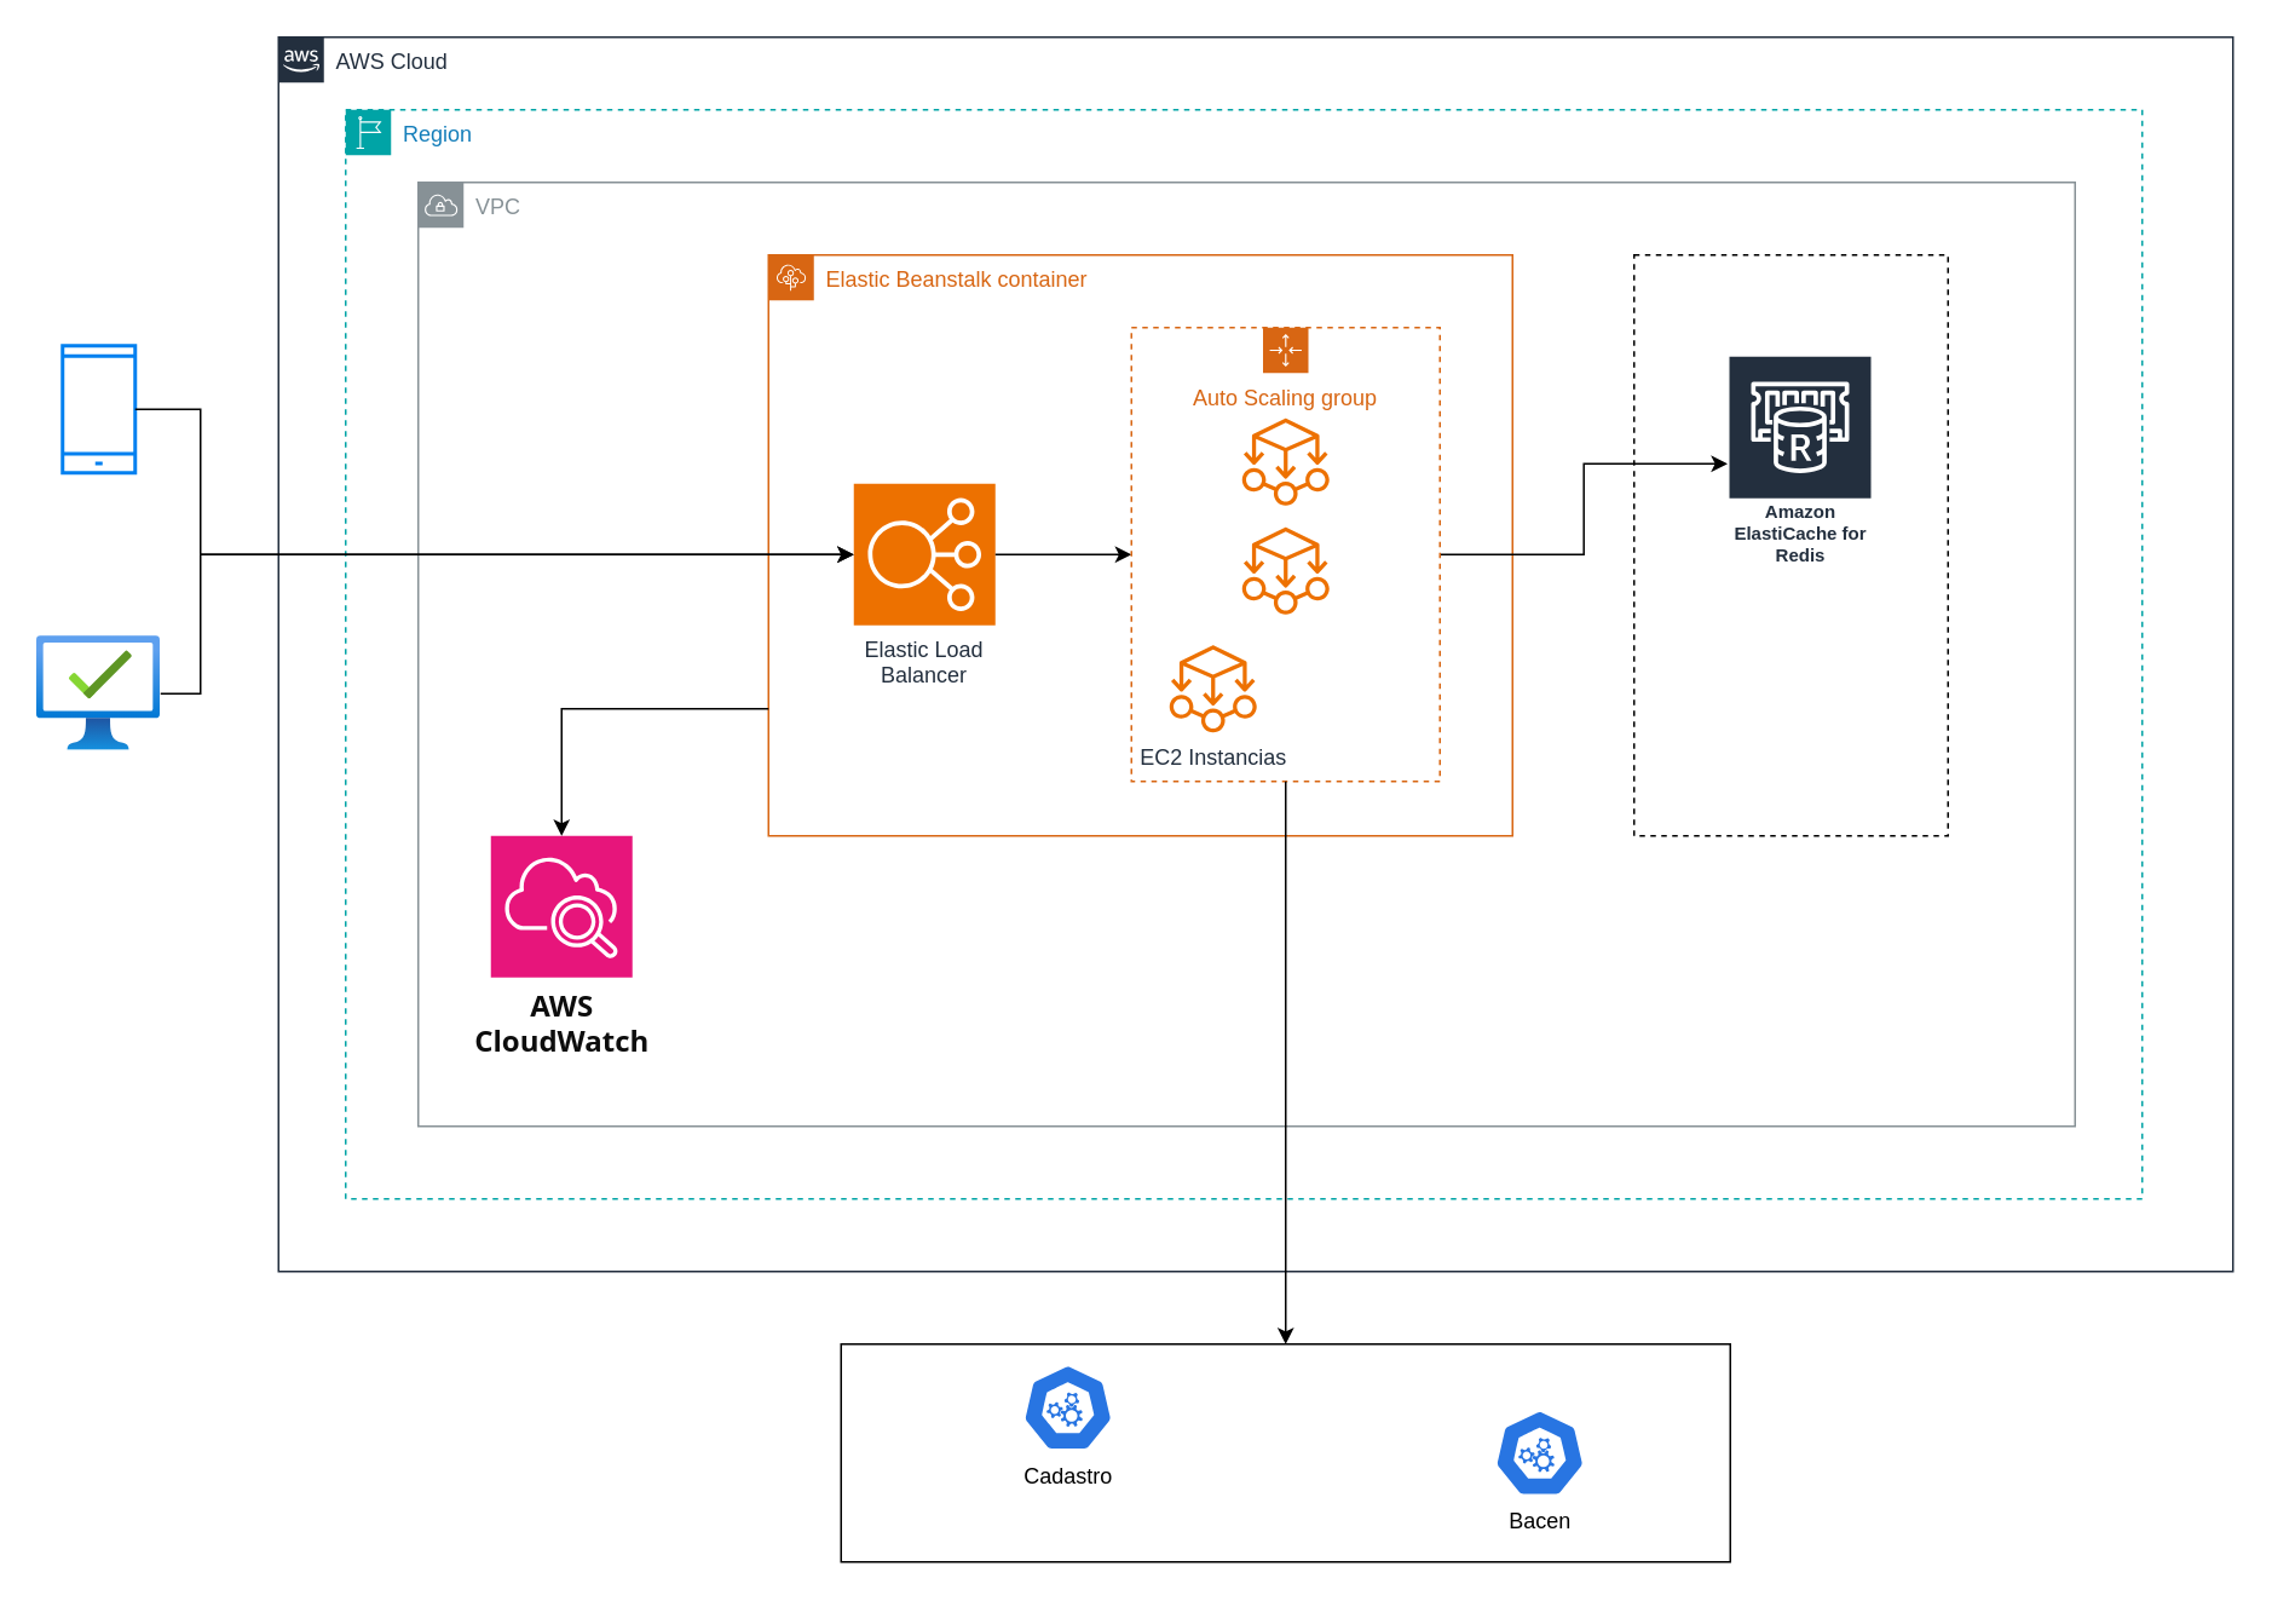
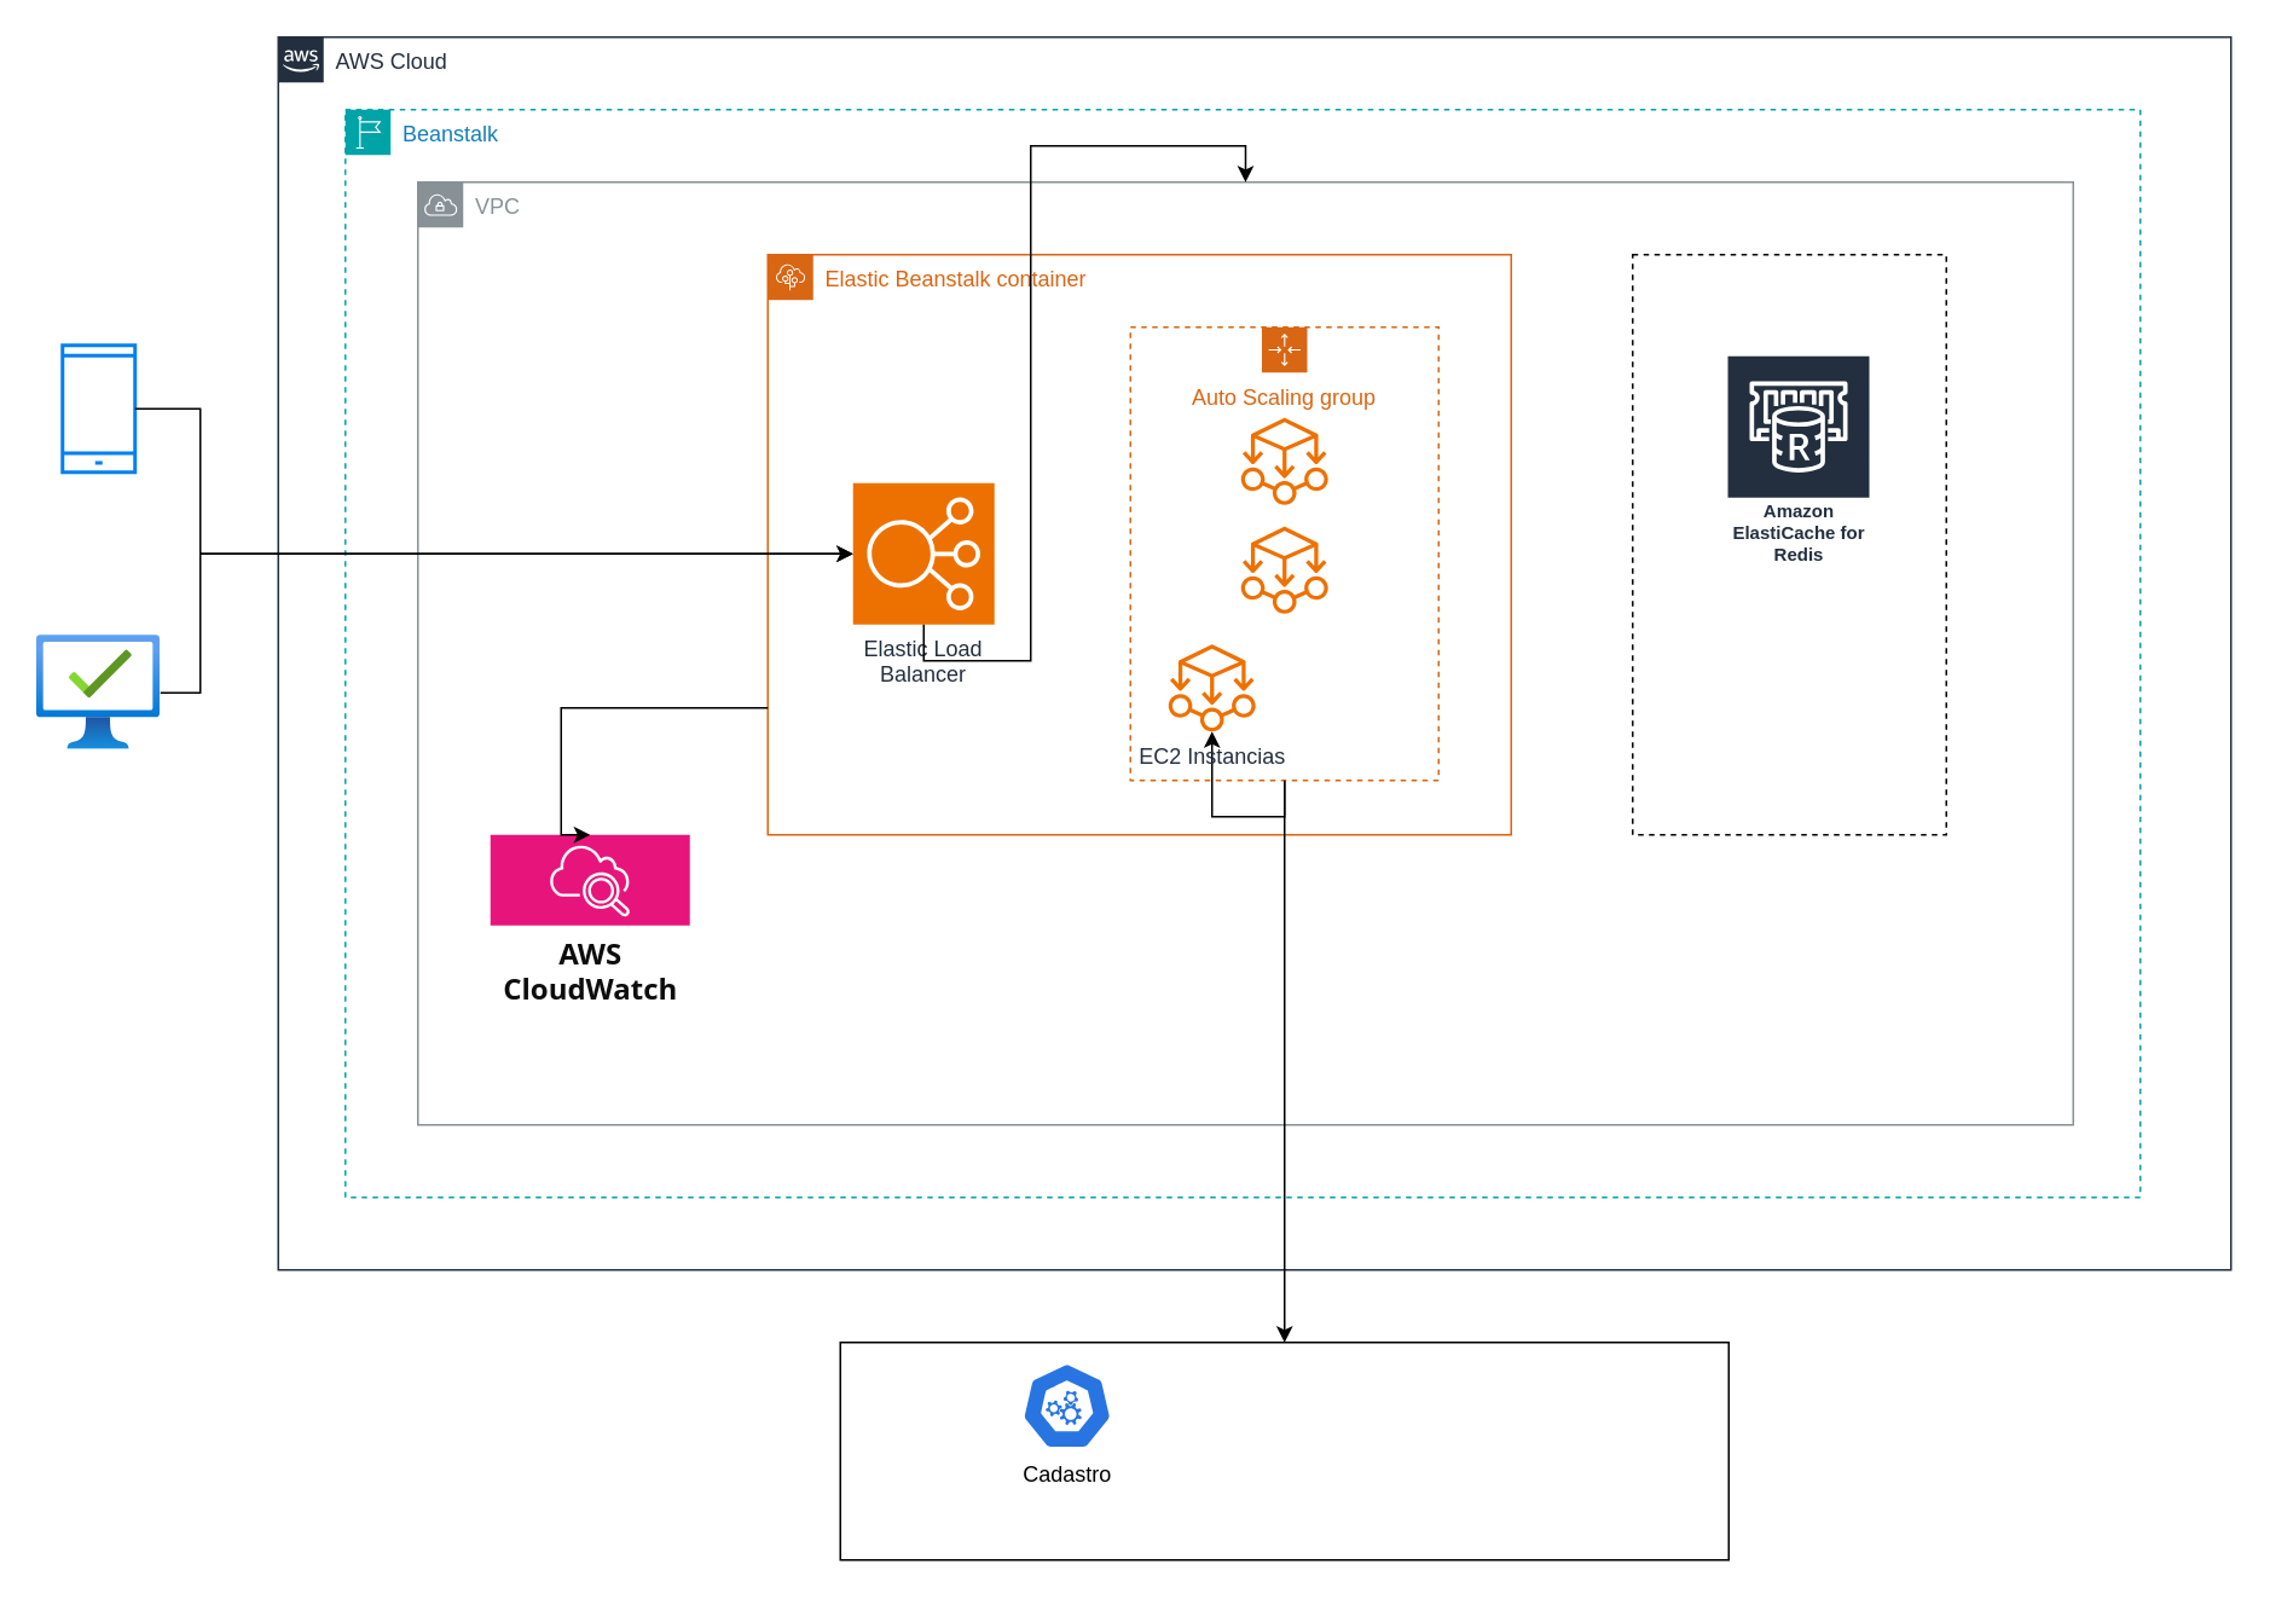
- <mxCell id="2" value="Region" style="points=[[0,0],[0.25,0],[0.5,0],[0.75,0],[1,0],[1,0.25],[1,0.5],[1,0.75],[1,1],[0.75,1],[0.5,1],[0.25,1],[0,1],[0,0.75],[0,0.5],[0,0.25]];outlineConnect=0;gradientColor=none;html=1;whiteSpace=wrap;fontSize=12;fontStyle=0;container=1;pointerEvents=0;collapsible=0;recursiveResize=0;shape=mxgraph.aws4.group;grIcon=mxgraph.aws4.group_region;strokeColor=#00A4A6;fillColor=none;verticalAlign=top;align=left;spacingLeft=30;fontColor=#147EBA;dashed=1;" vertex="1" parent="1"><mxGeometry x="190" y="60" width="990" height="600" as="geometry" /></mxCell>
+ <mxCell id="2" value="Beanstalk" style="points=[[0,0],[0.25,0],[0.5,0],[0.75,0],[1,0],[1,0.25],[1,0.5],[1,0.75],[1,1],[0.75,1],[0.5,1],[0.25,1],[0,1],[0,0.75],[0,0.5],[0,0.25]];outlineConnect=0;gradientColor=none;html=1;whiteSpace=wrap;fontSize=12;fontStyle=0;container=1;pointerEvents=0;collapsible=0;recursiveResize=0;shape=mxgraph.aws4.group;grIcon=mxgraph.aws4.group_region;strokeColor=#00A4A6;fillColor=none;verticalAlign=top;align=left;spacingLeft=30;fontColor=#147EBA;dashed=1;" vertex="1" parent="1"><mxGeometry x="190" y="60" width="990" height="600" as="geometry" /></mxCell>
- <mxCell id="8" style="edgeStyle=orthogonalEdgeStyle;rounded=0;orthogonalLoop=1;jettySize=auto;html=1;" edge="1" parent="3" source="13" target="12"><mxGeometry relative="1" as="geometry" /></mxCell>
+ <mxCell id="8" style="edgeStyle=orthogonalEdgeStyle;rounded=0;orthogonalLoop=1;jettySize=auto;html=1;" edge="1" parent="3" source="13" target="15"><mxGeometry relative="1" as="geometry" /></mxCell>
- <mxCell id="10" style="edgeStyle=orthogonalEdgeStyle;rounded=0;orthogonalLoop=1;jettySize=auto;html=1;entryX=0;entryY=0.5;entryDx=0;entryDy=0;" edge="1" parent="3" source="7" target="13"><mxGeometry relative="1" as="geometry" /></mxCell>
+ <mxCell id="10" style="edgeStyle=orthogonalEdgeStyle;rounded=0;orthogonalLoop=1;jettySize=auto;html=1;" edge="1" parent="3" source="7" target="5"><mxGeometry relative="1" as="geometry" /></mxCell>
- <mxCell id="9" value="&lt;span style=&quot;border: 0px solid rgb(227, 227, 227); box-sizing: border-box; --tw-border-spacing-x: 0; --tw-border-spacing-y: 0; --tw-translate-x: 0; --tw-translate-y: 0; --tw-rotate: 0; --tw-skew-x: 0; --tw-skew-y: 0; --tw-scale-x: 1; --tw-scale-y: 1; --tw-pan-x: ; --tw-pan-y: ; --tw-pinch-zoom: ; --tw-scroll-snap-strictness: proximity; --tw-gradient-from-position: ; --tw-gradient-via-position: ; --tw-gradient-to-position: ; --tw-ordinal: ; --tw-slashed-zero: ; --tw-numeric-figure: ; --tw-numeric-spacing: ; --tw-numeric-fraction: ; --tw-ring-inset: ; --tw-ring-offset-width: 0px; --tw-ring-offset-color: #fff; --tw-ring-color: rgba(69,89,164,.5); --tw-ring-offset-shadow: 0 0 transparent; --tw-ring-shadow: 0 0 transparent; --tw-shadow: 0 0 transparent; --tw-shadow-colored: 0 0 transparent; --tw-blur: ; --tw-brightness: ; --tw-contrast: ; --tw-grayscale: ; --tw-hue-rotate: ; --tw-invert: ; --tw-saturate: ; --tw-sepia: ; --tw-drop-shadow: ; --tw-backdrop-blur: ; --tw-backdrop-brightness: ; --tw-backdrop-contrast: ; --tw-backdrop-grayscale: ; --tw-backdrop-hue-rotate: ; --tw-backdrop-invert: ; --tw-backdrop-opacity: ; --tw-backdrop-saturate: ; --tw-backdrop-sepia: ; --tw-contain-size: ; --tw-contain-layout: ; --tw-contain-paint: ; --tw-contain-style: ; font-weight: 600; color: rgb(13, 13, 13); font-family: Söhne, ui-sans-serif, system-ui, -apple-system, &amp;quot;Segoe UI&amp;quot;, Roboto, Ubuntu, Cantarell, &amp;quot;Noto Sans&amp;quot;, sans-serif, &amp;quot;Helvetica Neue&amp;quot;, Arial, &amp;quot;Apple Color Emoji&amp;quot;, &amp;quot;Segoe UI Emoji&amp;quot;, &amp;quot;Segoe UI Symbol&amp;quot;, &amp;quot;Noto Color Emoji&amp;quot;; font-size: 16px; text-align: start; white-space: pre-wrap; background-color: rgb(255, 255, 255);&quot;&gt;AWS CloudWatch&lt;/span&gt;" style="sketch=0;points=[[0,0,0],[0.25,0,0],[0.5,0,0],[0.75,0,0],[1,0,0],[0,1,0],[0.25,1,0],[0.5,1,0],[0.75,1,0],[1,1,0],[0,0.25,0],[0,0.5,0],[0,0.75,0],[1,0.25,0],[1,0.5,0],[1,0.75,0]];points=[[0,0,0],[0.25,0,0],[0.5,0,0],[0.75,0,0],[1,0,0],[0,1,0],[0.25,1,0],[0.5,1,0],[0.75,1,0],[1,1,0],[0,0.25,0],[0,0.5,0],[0,0.75,0],[1,0.25,0],[1,0.5,0],[1,0.75,0]];outlineConnect=0;fontColor=#232F3E;fillColor=#E7157B;strokeColor=#ffffff;dashed=0;verticalLabelPosition=bottom;verticalAlign=top;align=center;html=1;fontSize=12;fontStyle=0;aspect=fixed;shape=mxgraph.aws4.resourceIcon;resIcon=mxgraph.aws4.cloudwatch_2;" vertex="1" parent="3"><mxGeometry x="117" y="440" width="78" height="78" as="geometry" /></mxCell>
+ <mxCell id="9" value="&lt;span style=&quot;border: 0px solid rgb(227, 227, 227); box-sizing: border-box; --tw-border-spacing-x: 0; --tw-border-spacing-y: 0; --tw-translate-x: 0; --tw-translate-y: 0; --tw-rotate: 0; --tw-skew-x: 0; --tw-skew-y: 0; --tw-scale-x: 1; --tw-scale-y: 1; --tw-pan-x: ; --tw-pan-y: ; --tw-pinch-zoom: ; --tw-scroll-snap-strictness: proximity; --tw-gradient-from-position: ; --tw-gradient-via-position: ; --tw-gradient-to-position: ; --tw-ordinal: ; --tw-slashed-zero: ; --tw-numeric-figure: ; --tw-numeric-spacing: ; --tw-numeric-fraction: ; --tw-ring-inset: ; --tw-ring-offset-width: 0px; --tw-ring-offset-color: #fff; --tw-ring-color: rgba(69,89,164,.5); --tw-ring-offset-shadow: 0 0 transparent; --tw-ring-shadow: 0 0 transparent; --tw-shadow: 0 0 transparent; --tw-shadow-colored: 0 0 transparent; --tw-blur: ; --tw-brightness: ; --tw-contrast: ; --tw-grayscale: ; --tw-hue-rotate: ; --tw-invert: ; --tw-saturate: ; --tw-sepia: ; --tw-drop-shadow: ; --tw-backdrop-blur: ; --tw-backdrop-brightness: ; --tw-backdrop-contrast: ; --tw-backdrop-grayscale: ; --tw-backdrop-hue-rotate: ; --tw-backdrop-invert: ; --tw-backdrop-opacity: ; --tw-backdrop-saturate: ; --tw-backdrop-sepia: ; --tw-contain-size: ; --tw-contain-layout: ; --tw-contain-paint: ; --tw-contain-style: ; font-weight: 600; color: rgb(13, 13, 13); font-family: Söhne, ui-sans-serif, system-ui, -apple-system, &amp;quot;Segoe UI&amp;quot;, Roboto, Ubuntu, Cantarell, &amp;quot;Noto Sans&amp;quot;, sans-serif, &amp;quot;Helvetica Neue&amp;quot;, Arial, &amp;quot;Apple Color Emoji&amp;quot;, &amp;quot;Segoe UI Emoji&amp;quot;, &amp;quot;Segoe UI Symbol&amp;quot;, &amp;quot;Noto Color Emoji&amp;quot;; font-size: 16px; text-align: start; white-space: pre-wrap; background-color: rgb(255, 255, 255);&quot;&gt;AWS CloudWatch&lt;/span&gt;" style="sketch=0;points=[[0,0,0],[0.25,0,0],[0.5,0,0],[0.75,0,0],[1,0,0],[0,1,0],[0.25,1,0],[0.5,1,0],[0.75,1,0],[1,1,0],[0,0.25,0],[0,0.5,0],[0,0.75,0],[1,0.25,0],[1,0.5,0],[1,0.75,0]];points=[[0,0,0],[0.25,0,0],[0.5,0,0],[0.75,0,0],[1,0,0],[0,1,0],[0.25,1,0],[0.5,1,0],[0.75,1,0],[1,1,0],[0,0.25,0],[0,0.5,0],[0,0.75,0],[1,0.25,0],[1,0.5,0],[1,0.75,0]];outlineConnect=0;fontColor=#232F3E;fillColor=#E7157B;strokeColor=#ffffff;dashed=0;verticalLabelPosition=bottom;verticalAlign=top;align=center;html=1;fontSize=12;fontStyle=0;aspect=fixed;shape=mxgraph.aws4.resourceIcon;resIcon=mxgraph.aws4.cloudwatch_2;" vertex="1" parent="3"><mxGeometry x="117" y="440" width="110" height="50" as="geometry" /></mxCell>
- <mxCell id="24" value="Bacen" style="aspect=fixed;sketch=0;html=1;dashed=0;whitespace=wrap;fillColor=#2875E2;strokeColor=#ffffff;points=[[0.005,0.63,0],[0.1,0.2,0],[0.9,0.2,0],[0.5,0,0],[0.995,0.63,0],[0.72,0.99,0],[0.5,1,0],[0.28,0.99,0]];shape=mxgraph.kubernetes.icon2;prIcon=api;labelPosition=center;verticalLabelPosition=bottom;align=center;verticalAlign=top;" vertex="1" parent="1"><mxGeometry x="823" y="776" width="50" height="48" as="geometry" /></mxCell>
